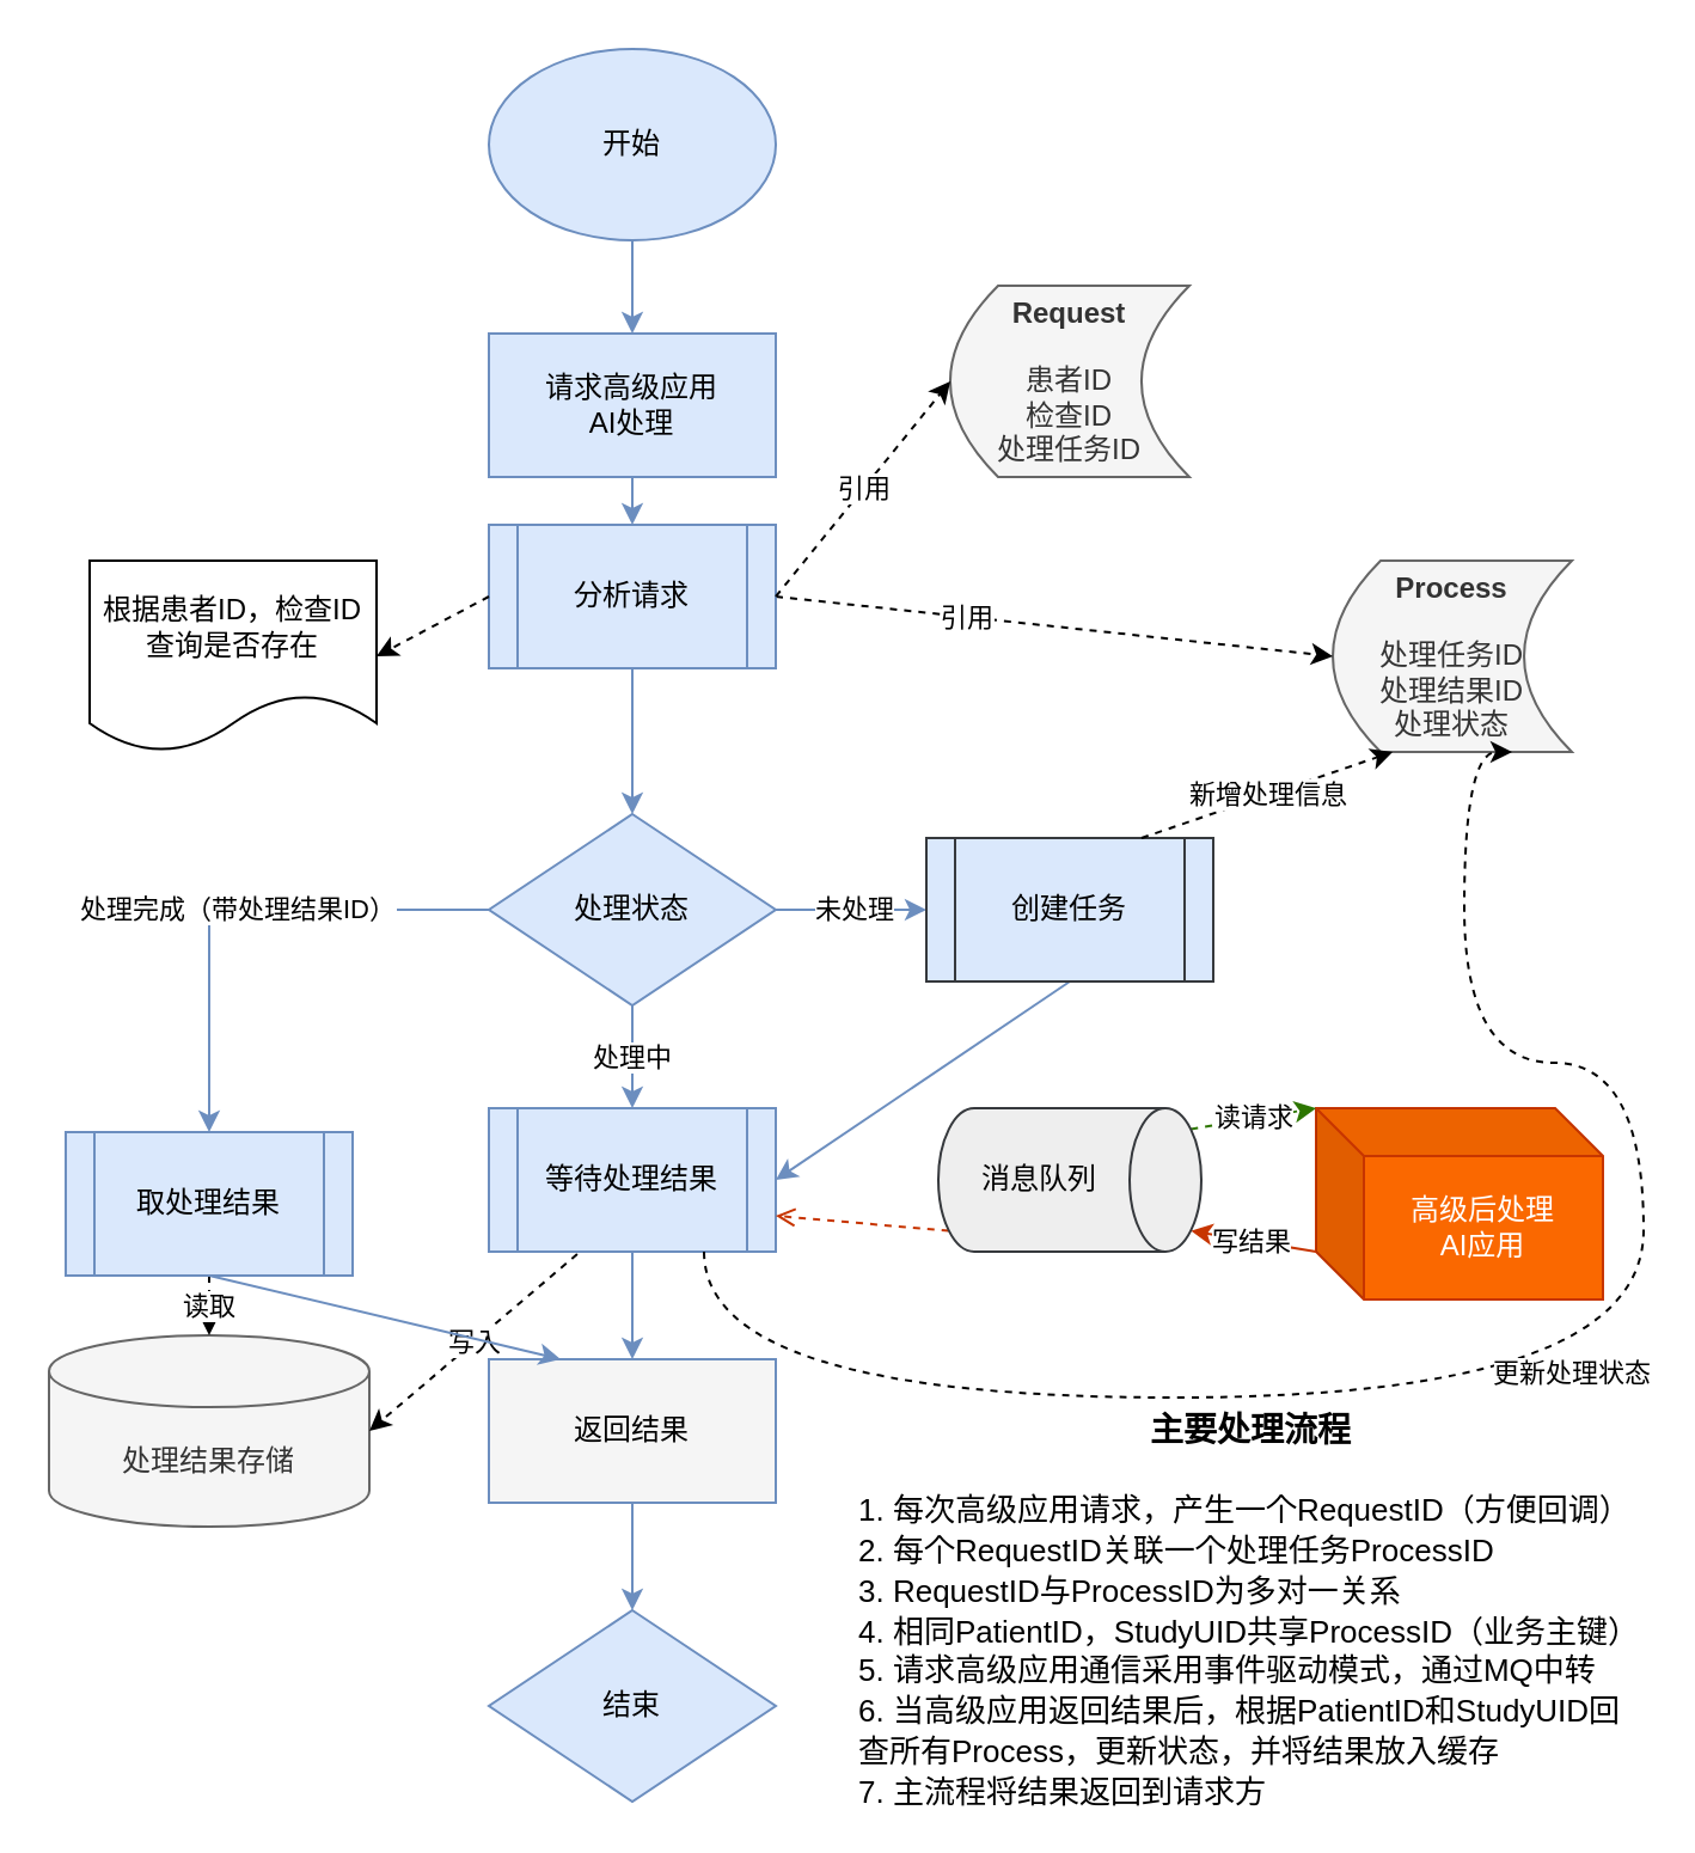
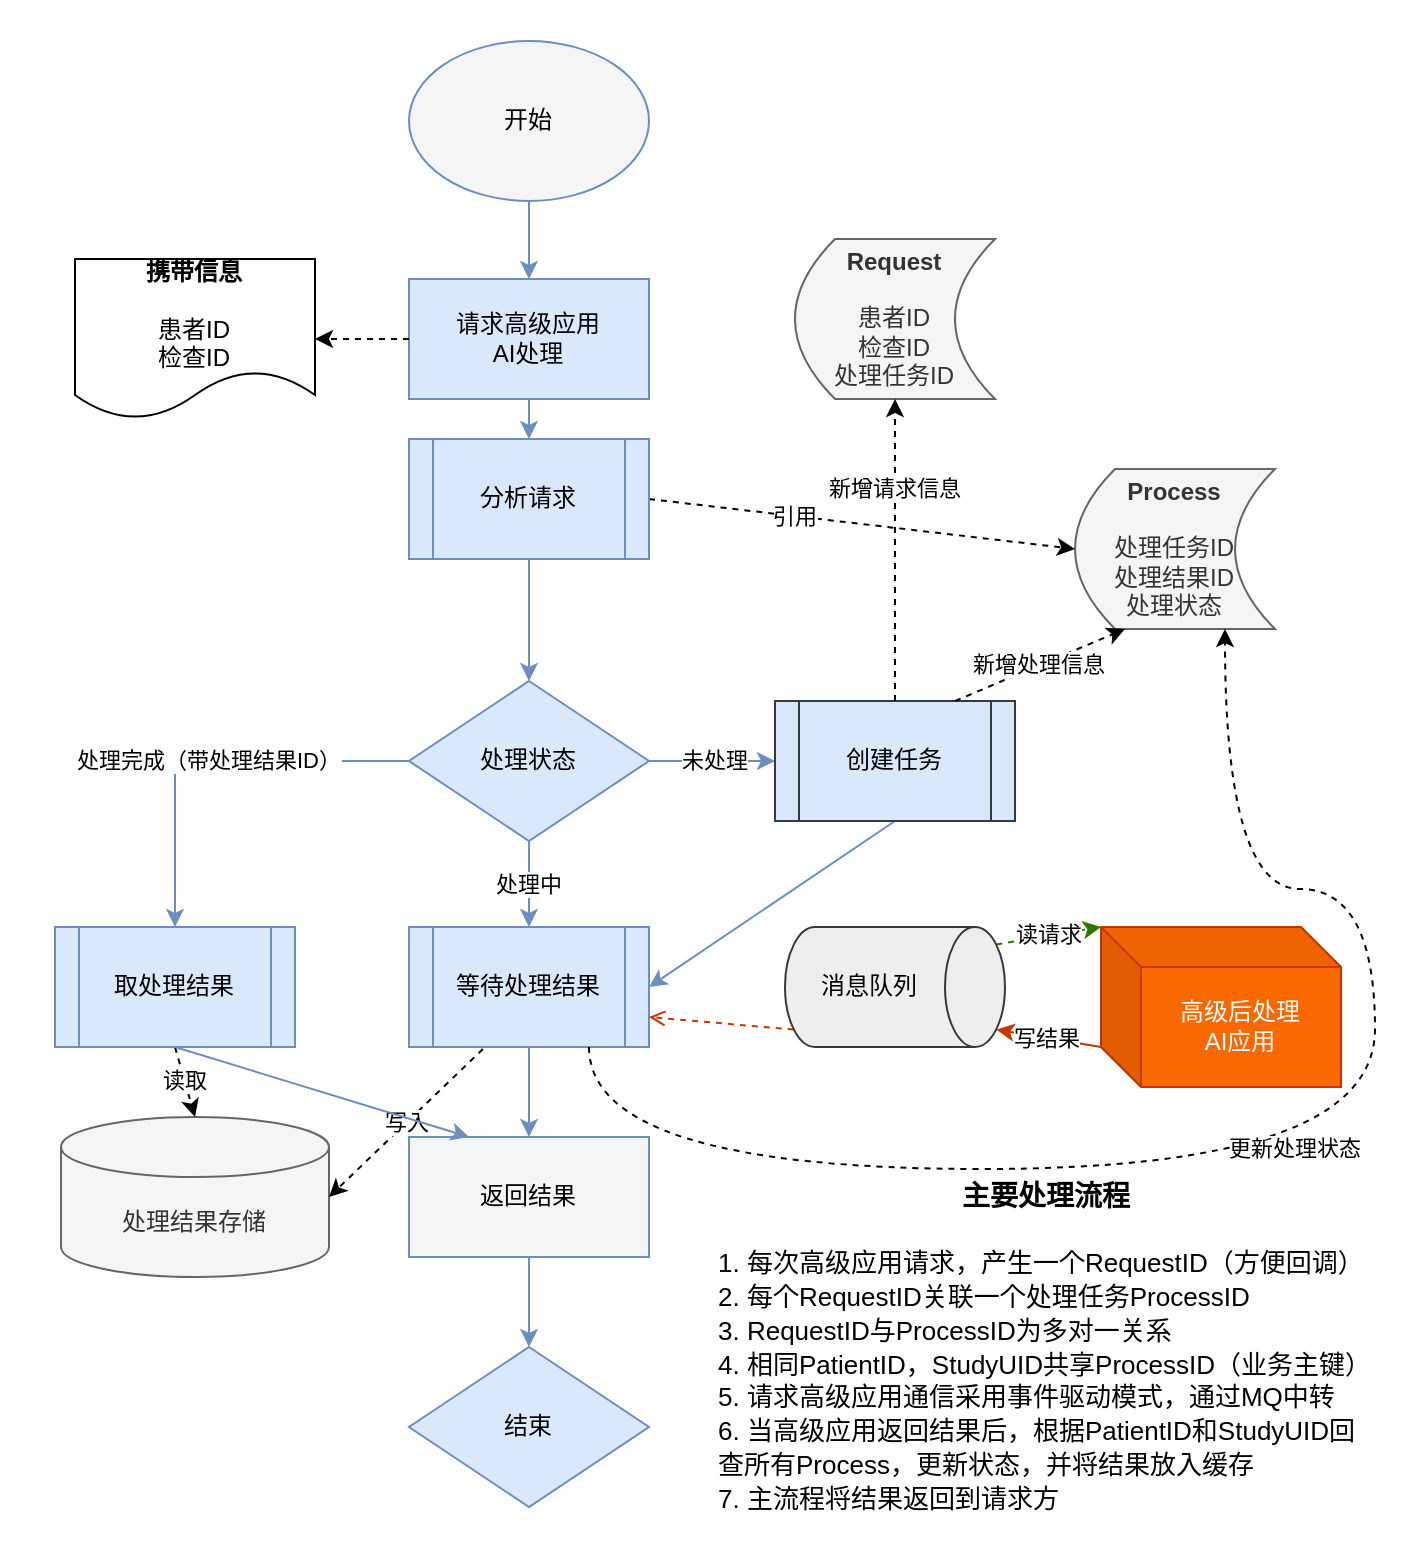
- <mxCell id="6" value="开始" style="ellipse;whiteSpace=wrap;html=1;fillColor=#dae8fc;strokeColor=#6c8ebf;" vertex="1" parent="1"><mxGeometry x="204" y="20" width="120" height="80" as="geometry" /></mxCell>
+ <mxCell id="6" value="开始" style="ellipse;whiteSpace=wrap;html=1;fillColor=#f5f5f5;strokeColor=#6c8ebf;" vertex="1" parent="1"><mxGeometry x="204" y="20" width="120" height="80" as="geometry" /></mxCell>
+ <mxCell id="32" value="&lt;b&gt;携带信息&lt;br&gt;&lt;/b&gt;&lt;br&gt;患者ID&lt;br&gt;检查ID" style="shape=document;whiteSpace=wrap;html=1;boundedLbl=1;" vertex="1" parent="1"><mxGeometry x="37" y="129" width="120" height="80" as="geometry" /></mxCell>
+ <mxCell id="33" value="" style="endArrow=classic;html=1;dashed=1;exitX=0;exitY=0.5;exitDx=0;exitDy=0;entryX=1;entryY=0.5;entryDx=0;entryDy=0;" edge="1" parent="1" source="31" target="32"><mxGeometry width="50" height="50" relative="1" as="geometry"><mxPoint x="77" y="334" as="sourcePoint" /><mxPoint x="127" y="284" as="targetPoint" /></mxGeometry></mxCell>
- <mxCell id="23" value="引用" style="endArrow=classic;html=1;exitX=1;exitY=0.5;exitDx=0;exitDy=0;entryX=0;entryY=0.5;entryDx=0;entryDy=0;dashed=1;" edge="1" parent="1" source="10" target="2"><mxGeometry width="50" height="50" relative="1" as="geometry"><mxPoint x="144" y="324" as="sourcePoint" /><mxPoint x="194" y="274" as="targetPoint" /></mxGeometry></mxCell>
- <mxCell id="35" value="" style="endArrow=classic;html=1;dashed=1;exitX=0;exitY=0.5;exitDx=0;exitDy=0;entryX=1;entryY=0.5;entryDx=0;entryDy=0;" edge="1" parent="1" source="10" target="34"><mxGeometry width="50" height="50" relative="1" as="geometry"><mxPoint x="-13" y="374" as="sourcePoint" /><mxPoint x="37" y="324" as="targetPoint" /></mxGeometry></mxCell>
- <mxCell id="34" value="根据患者ID，检查ID查询是否存在" style="shape=document;whiteSpace=wrap;html=1;boundedLbl=1;" vertex="1" parent="1"><mxGeometry x="37" y="234" width="120" height="80" as="geometry" /></mxCell>
- <mxCell id="3" value="&lt;b&gt;Process&lt;br&gt;&lt;/b&gt;&lt;br&gt;处理任务ID&lt;br&gt;处理结果ID&lt;br&gt;处理状态" style="shape=dataStorage;whiteSpace=wrap;html=1;fixedSize=1;fillColor=#f5f5f5;strokeColor=#666666;fontColor=#333333;" vertex="1" parent="1"><mxGeometry x="557" y="234" width="100" height="80" as="geometry" /></mxCell>
+ <mxCell id="3" value="&lt;b&gt;Process&lt;br&gt;&lt;/b&gt;&lt;br&gt;处理任务ID&lt;br&gt;处理结果ID&lt;br&gt;处理状态" style="shape=dataStorage;whiteSpace=wrap;html=1;fixedSize=1;fillColor=#f5f5f5;strokeColor=#666666;fontColor=#333333;" vertex="1" parent="1"><mxGeometry x="537" y="234" width="100" height="80" as="geometry" /></mxCell>
+ <mxCell id="37" value="新增请求信息" style="endArrow=classic;html=1;exitX=0.5;exitY=0;exitDx=0;exitDy=0;entryX=0.5;entryY=1;entryDx=0;entryDy=0;dashed=1;" edge="1" parent="1" source="36" target="2"><mxGeometry x="0.404" width="50" height="50" relative="1" as="geometry"><mxPoint x="597" y="394" as="sourcePoint" /><mxPoint x="647" y="344" as="targetPoint" /><mxPoint as="offset" /></mxGeometry></mxCell>
- <mxCell id="30" value="取处理结果" style="shape=process;whiteSpace=wrap;html=1;backgroundOutline=1;fillColor=#dae8fc;strokeColor=#6c8ebf;" vertex="1" parent="1"><mxGeometry x="27" y="473" width="120" height="60" as="geometry" /></mxCell>
+ <mxCell id="30" value="取处理结果" style="shape=process;whiteSpace=wrap;html=1;backgroundOutline=1;fillColor=#dae8fc;strokeColor=#6c8ebf;" vertex="1" parent="1"><mxGeometry x="27" y="463" width="120" height="60" as="geometry" /></mxCell>
- <mxCell id="4" value="处理结果存储" style="shape=cylinder3;whiteSpace=wrap;html=1;boundedLbl=1;backgroundOutline=1;size=15;fillColor=#f5f5f5;strokeColor=#666666;fontColor=#333333;" vertex="1" parent="1"><mxGeometry x="20" y="558" width="134" height="80" as="geometry" /></mxCell>
+ <mxCell id="4" value="处理结果存储" style="shape=cylinder3;whiteSpace=wrap;html=1;boundedLbl=1;backgroundOutline=1;size=15;fillColor=#f5f5f5;strokeColor=#666666;fontColor=#333333;" vertex="1" parent="1"><mxGeometry x="30" y="558" width="134" height="80" as="geometry" /></mxCell>
